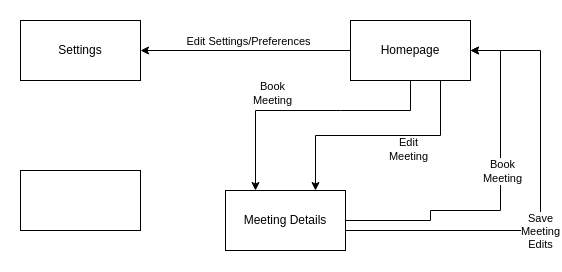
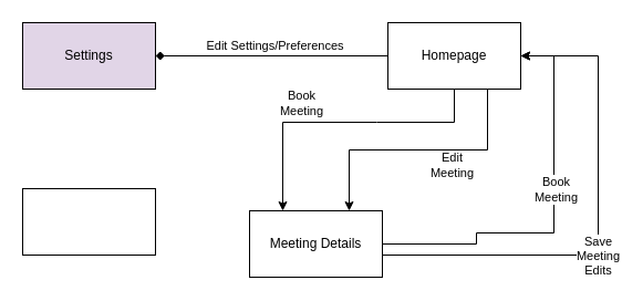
- <mxCell id="9" value="Settings" style="rounded=0;whiteSpace=wrap;html=1;" vertex="1" parent="1"><mxGeometry x="20" y="20" width="120" height="60" as="geometry" /></mxCell>
+ <mxCell id="9" value="Settings" style="rounded=0;whiteSpace=wrap;html=1;fillColor=#e1d5e7;" vertex="1" parent="1"><mxGeometry x="20" y="20" width="120" height="60" as="geometry" /></mxCell>
- <mxCell id="2" style="edgeStyle=orthogonalEdgeStyle;rounded=0;orthogonalLoop=1;jettySize=auto;html=1;" edge="1" parent="1" source="8" target="9"><mxGeometry relative="1" as="geometry" /></mxCell>
+ <mxCell id="2" style="edgeStyle=orthogonalEdgeStyle;rounded=0;orthogonalLoop=1;jettySize=auto;html=1;endArrow=diamond;" edge="1" parent="1" source="8" target="9"><mxGeometry relative="1" as="geometry" /></mxCell>
